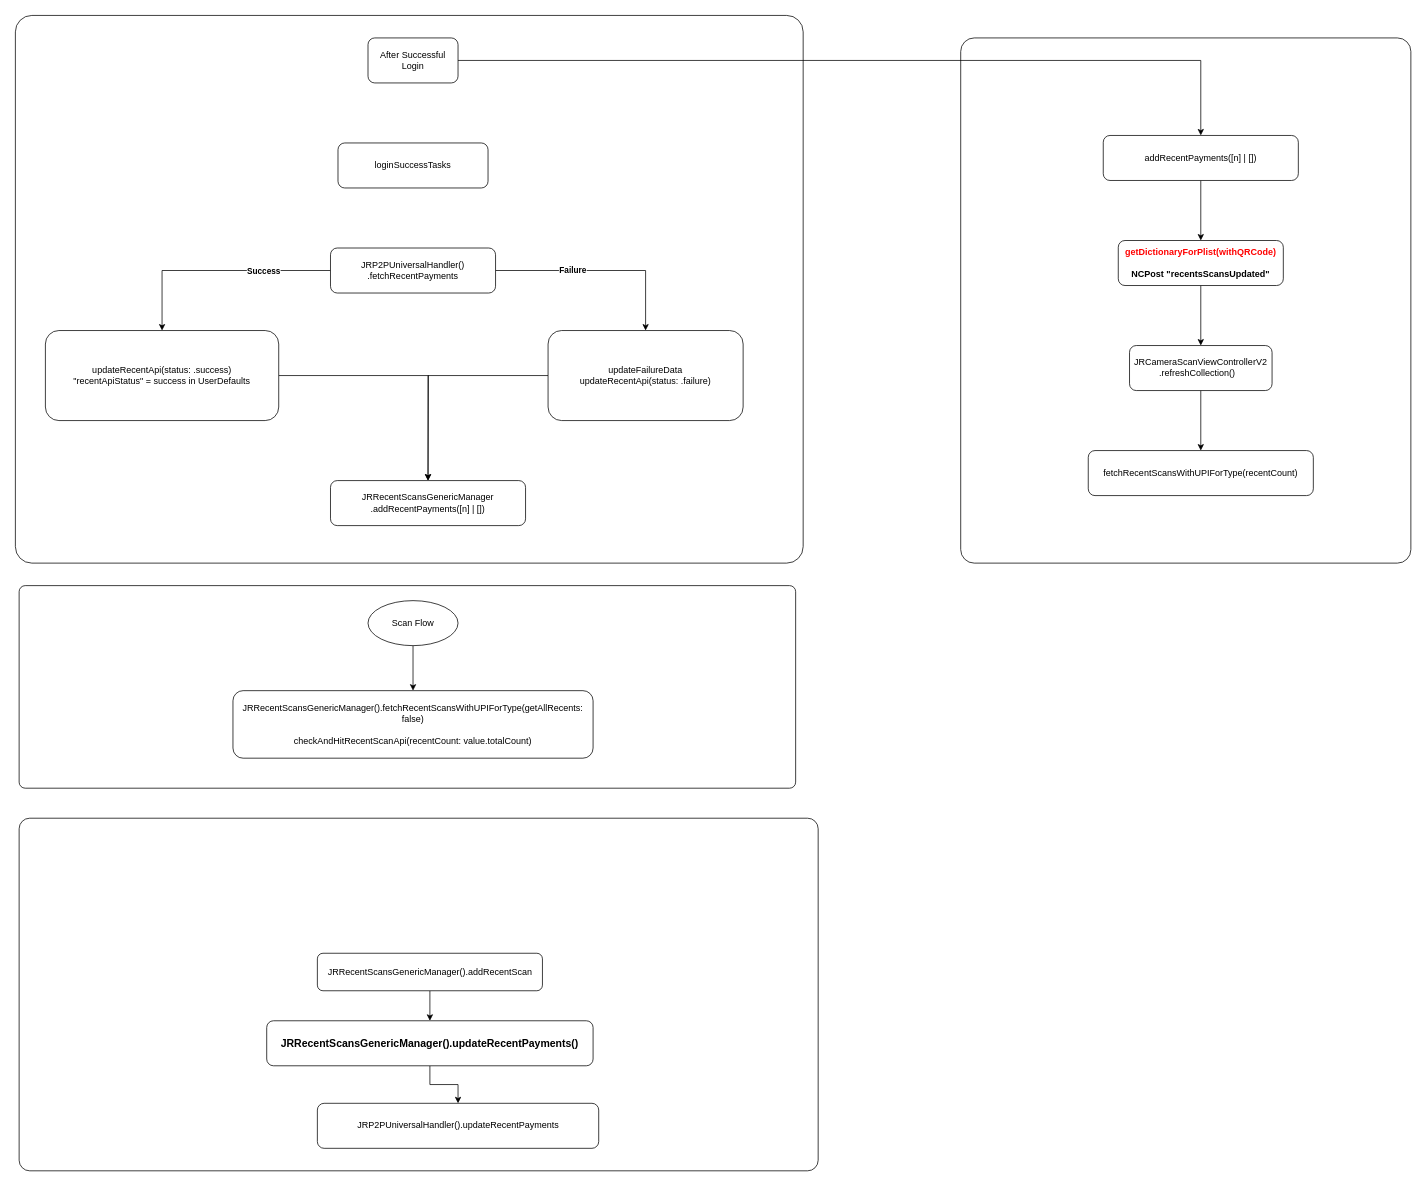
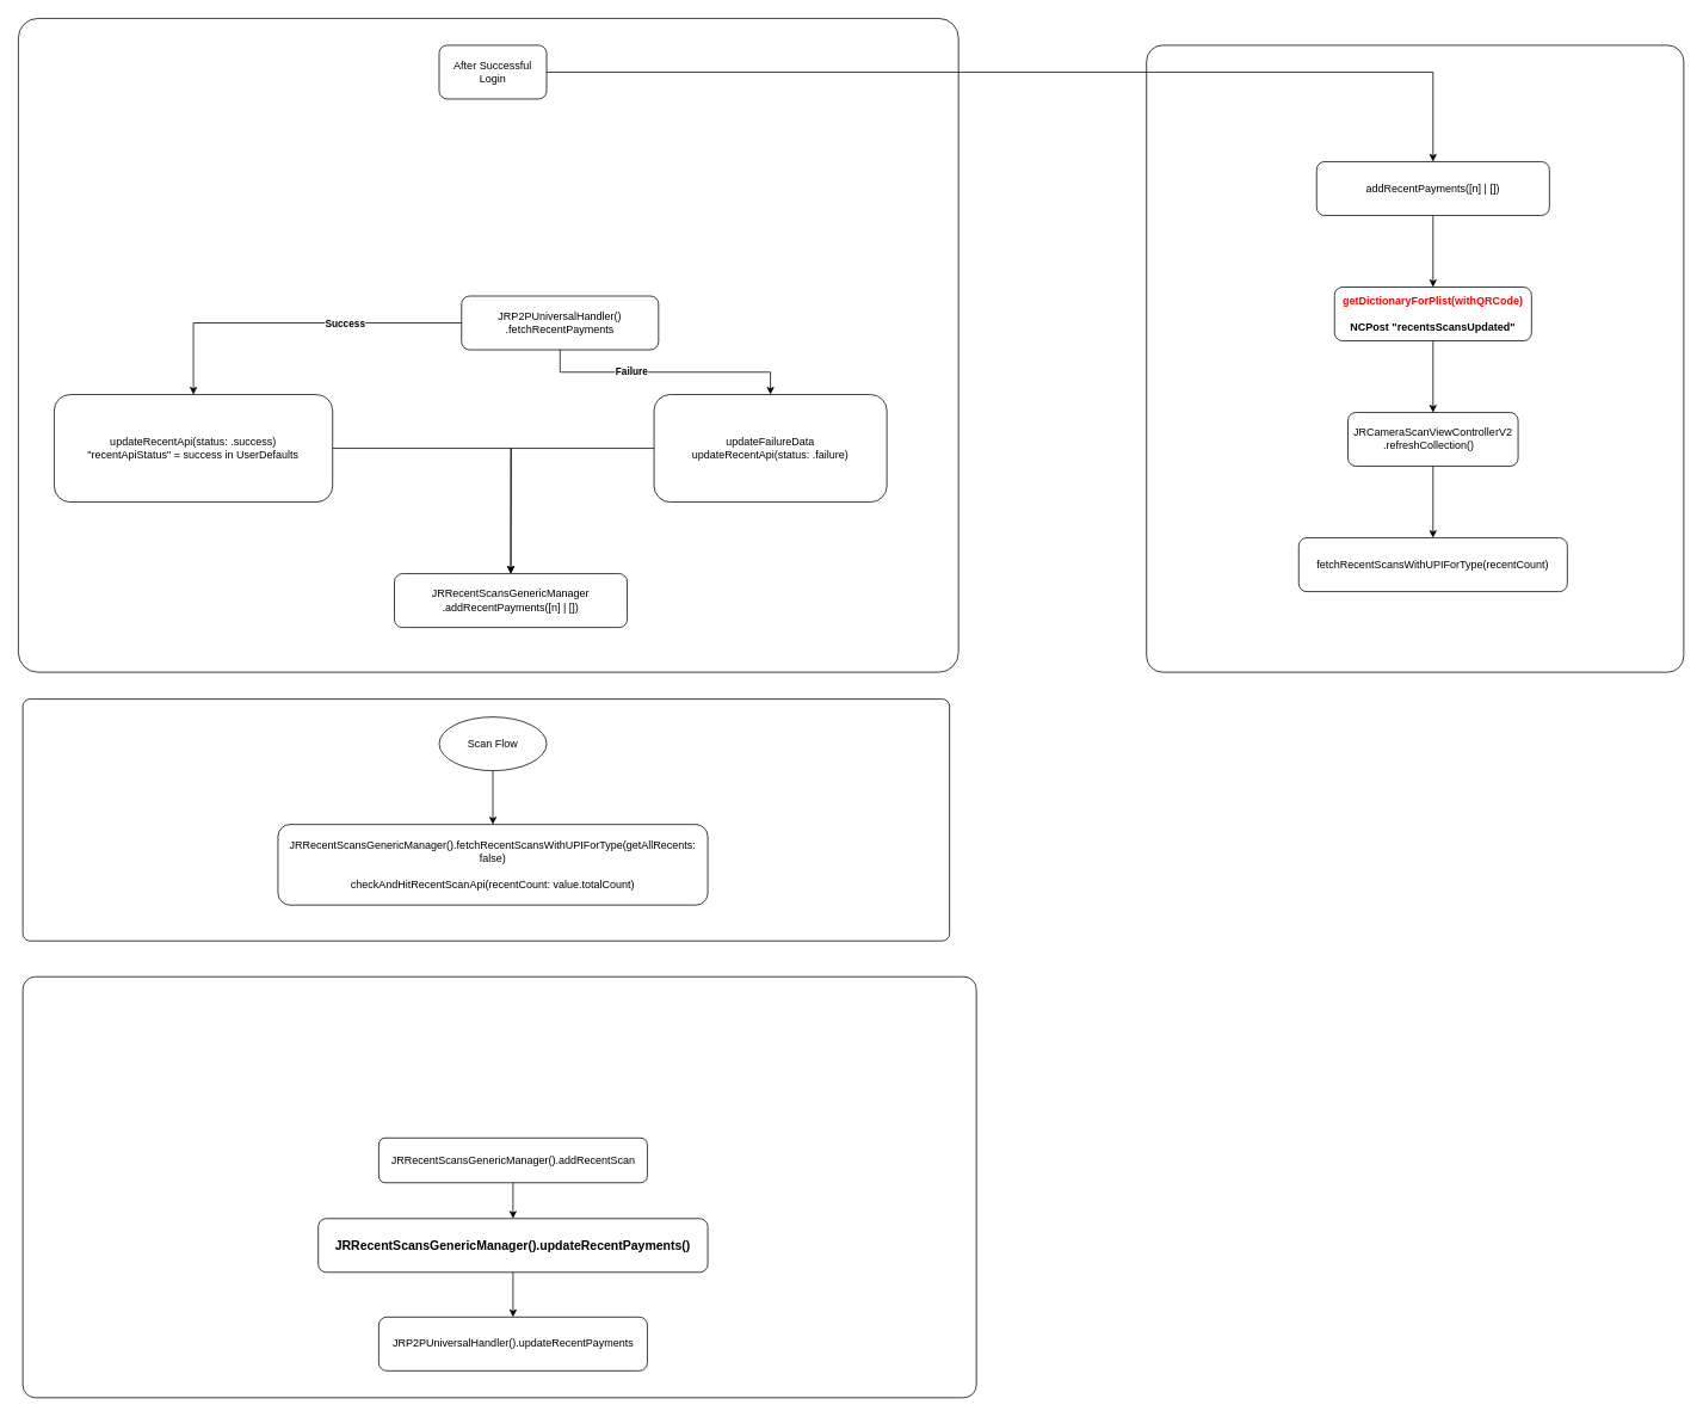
- <mxCell id="6" value="loginSuccessTasks" style="rounded=1;whiteSpace=wrap;html=1;" vertex="1" parent="1"><mxGeometry x="450" y="190" width="200" height="60" as="geometry" /></mxCell>
- <mxCell id="11" value="JRP2PUniversalHandler()&lt;br&gt;.fetchRecentPayments" style="whiteSpace=wrap;html=1;rounded=1;" vertex="1" parent="1"><mxGeometry x="440" y="330" width="220" height="60" as="geometry" /></mxCell>
+ <mxCell id="11" value="JRP2PUniversalHandler()&lt;br&gt;.fetchRecentPayments" style="whiteSpace=wrap;html=1;rounded=1;" vertex="1" parent="1"><mxGeometry x="515" y="330" width="220" height="60" as="geometry" /></mxCell>
- <mxCell id="31" value="JRP2PUniversalHandler().updateRecentPayments" style="whiteSpace=wrap;html=1;rounded=1;" vertex="1" parent="1"><mxGeometry x="422.5" y="1470" width="375" height="60" as="geometry" /></mxCell>
+ <mxCell id="31" value="JRP2PUniversalHandler().updateRecentPayments" style="whiteSpace=wrap;html=1;rounded=1;" vertex="1" parent="1"><mxGeometry x="422.5" y="1470" width="300" height="60" as="geometry" /></mxCell>
